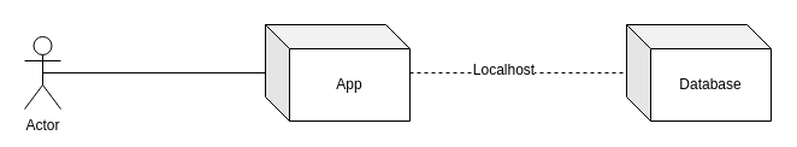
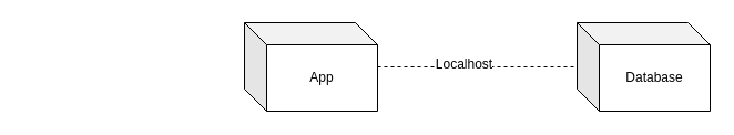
- <mxCell id="2" value="Actor" style="shape=umlActor;verticalLabelPosition=bottom;labelBackgroundColor=#ffffff;verticalAlign=top;html=1;outlineConnect=0;" vertex="1" parent="1"><mxGeometry x="20" y="30" width="30" height="60" as="geometry" /></mxCell>
- <mxCell id="5" value="" style="endArrow=none;html=1;exitX=0.5;exitY=0.5;exitDx=0;exitDy=0;exitPerimeter=0;" edge="1" parent="1" source="2" target="3"><mxGeometry width="50" height="50" relative="1" as="geometry"><mxPoint x="90" y="80" as="sourcePoint" /><mxPoint x="140" y="30" as="targetPoint" /></mxGeometry></mxCell>
